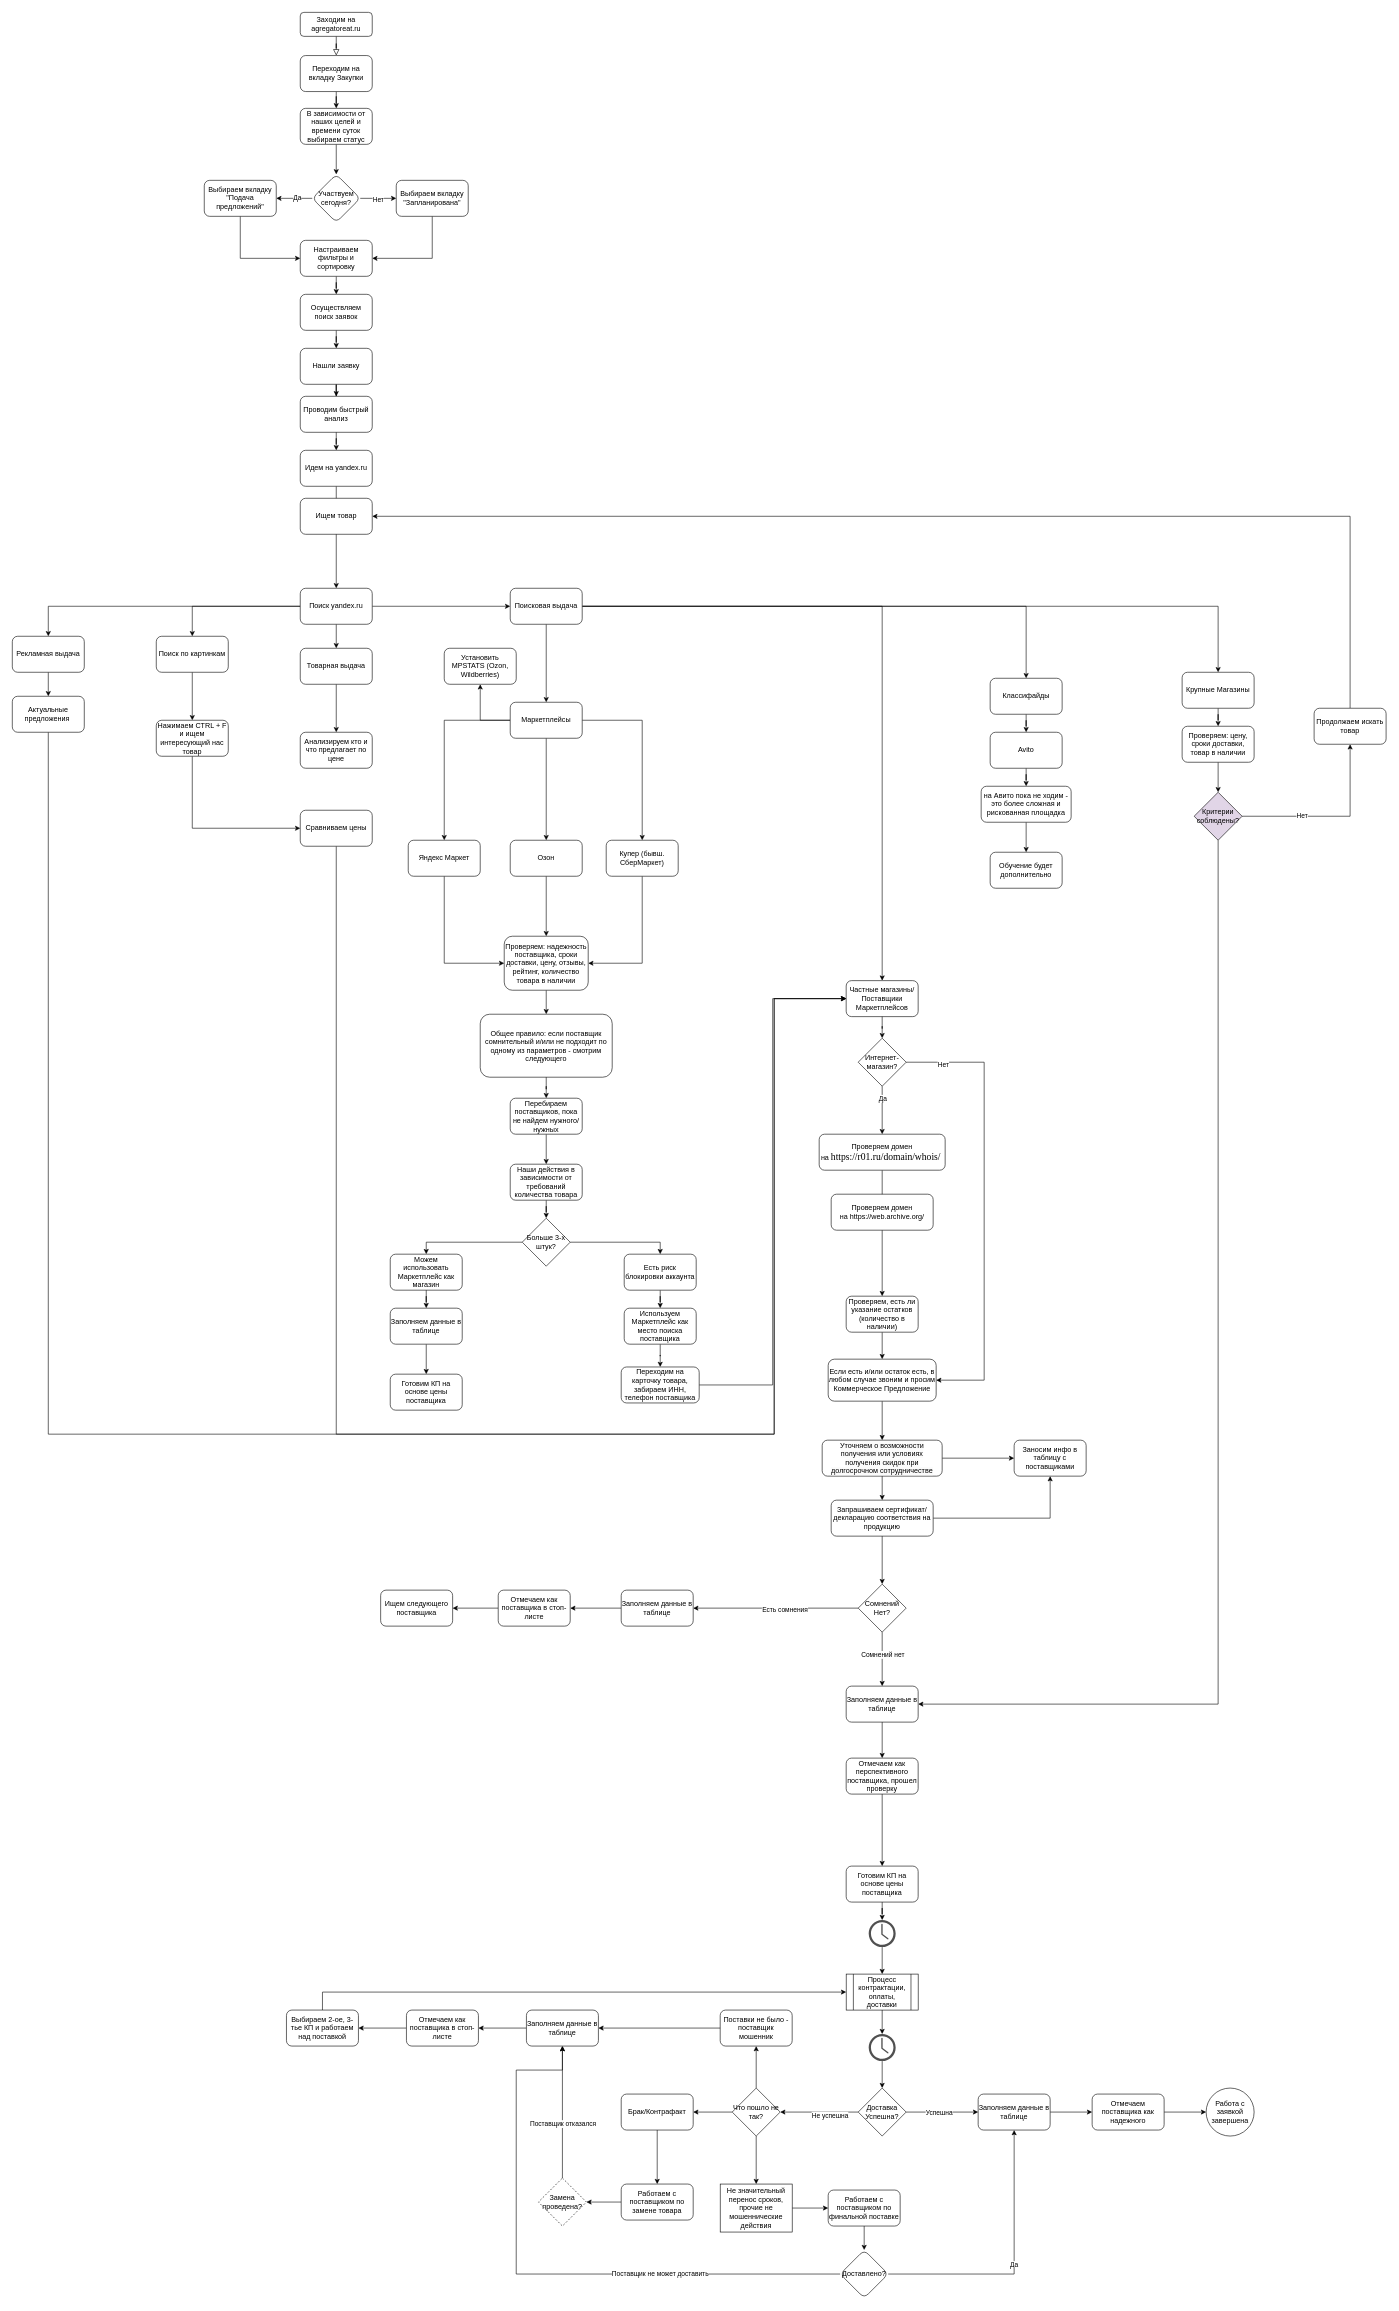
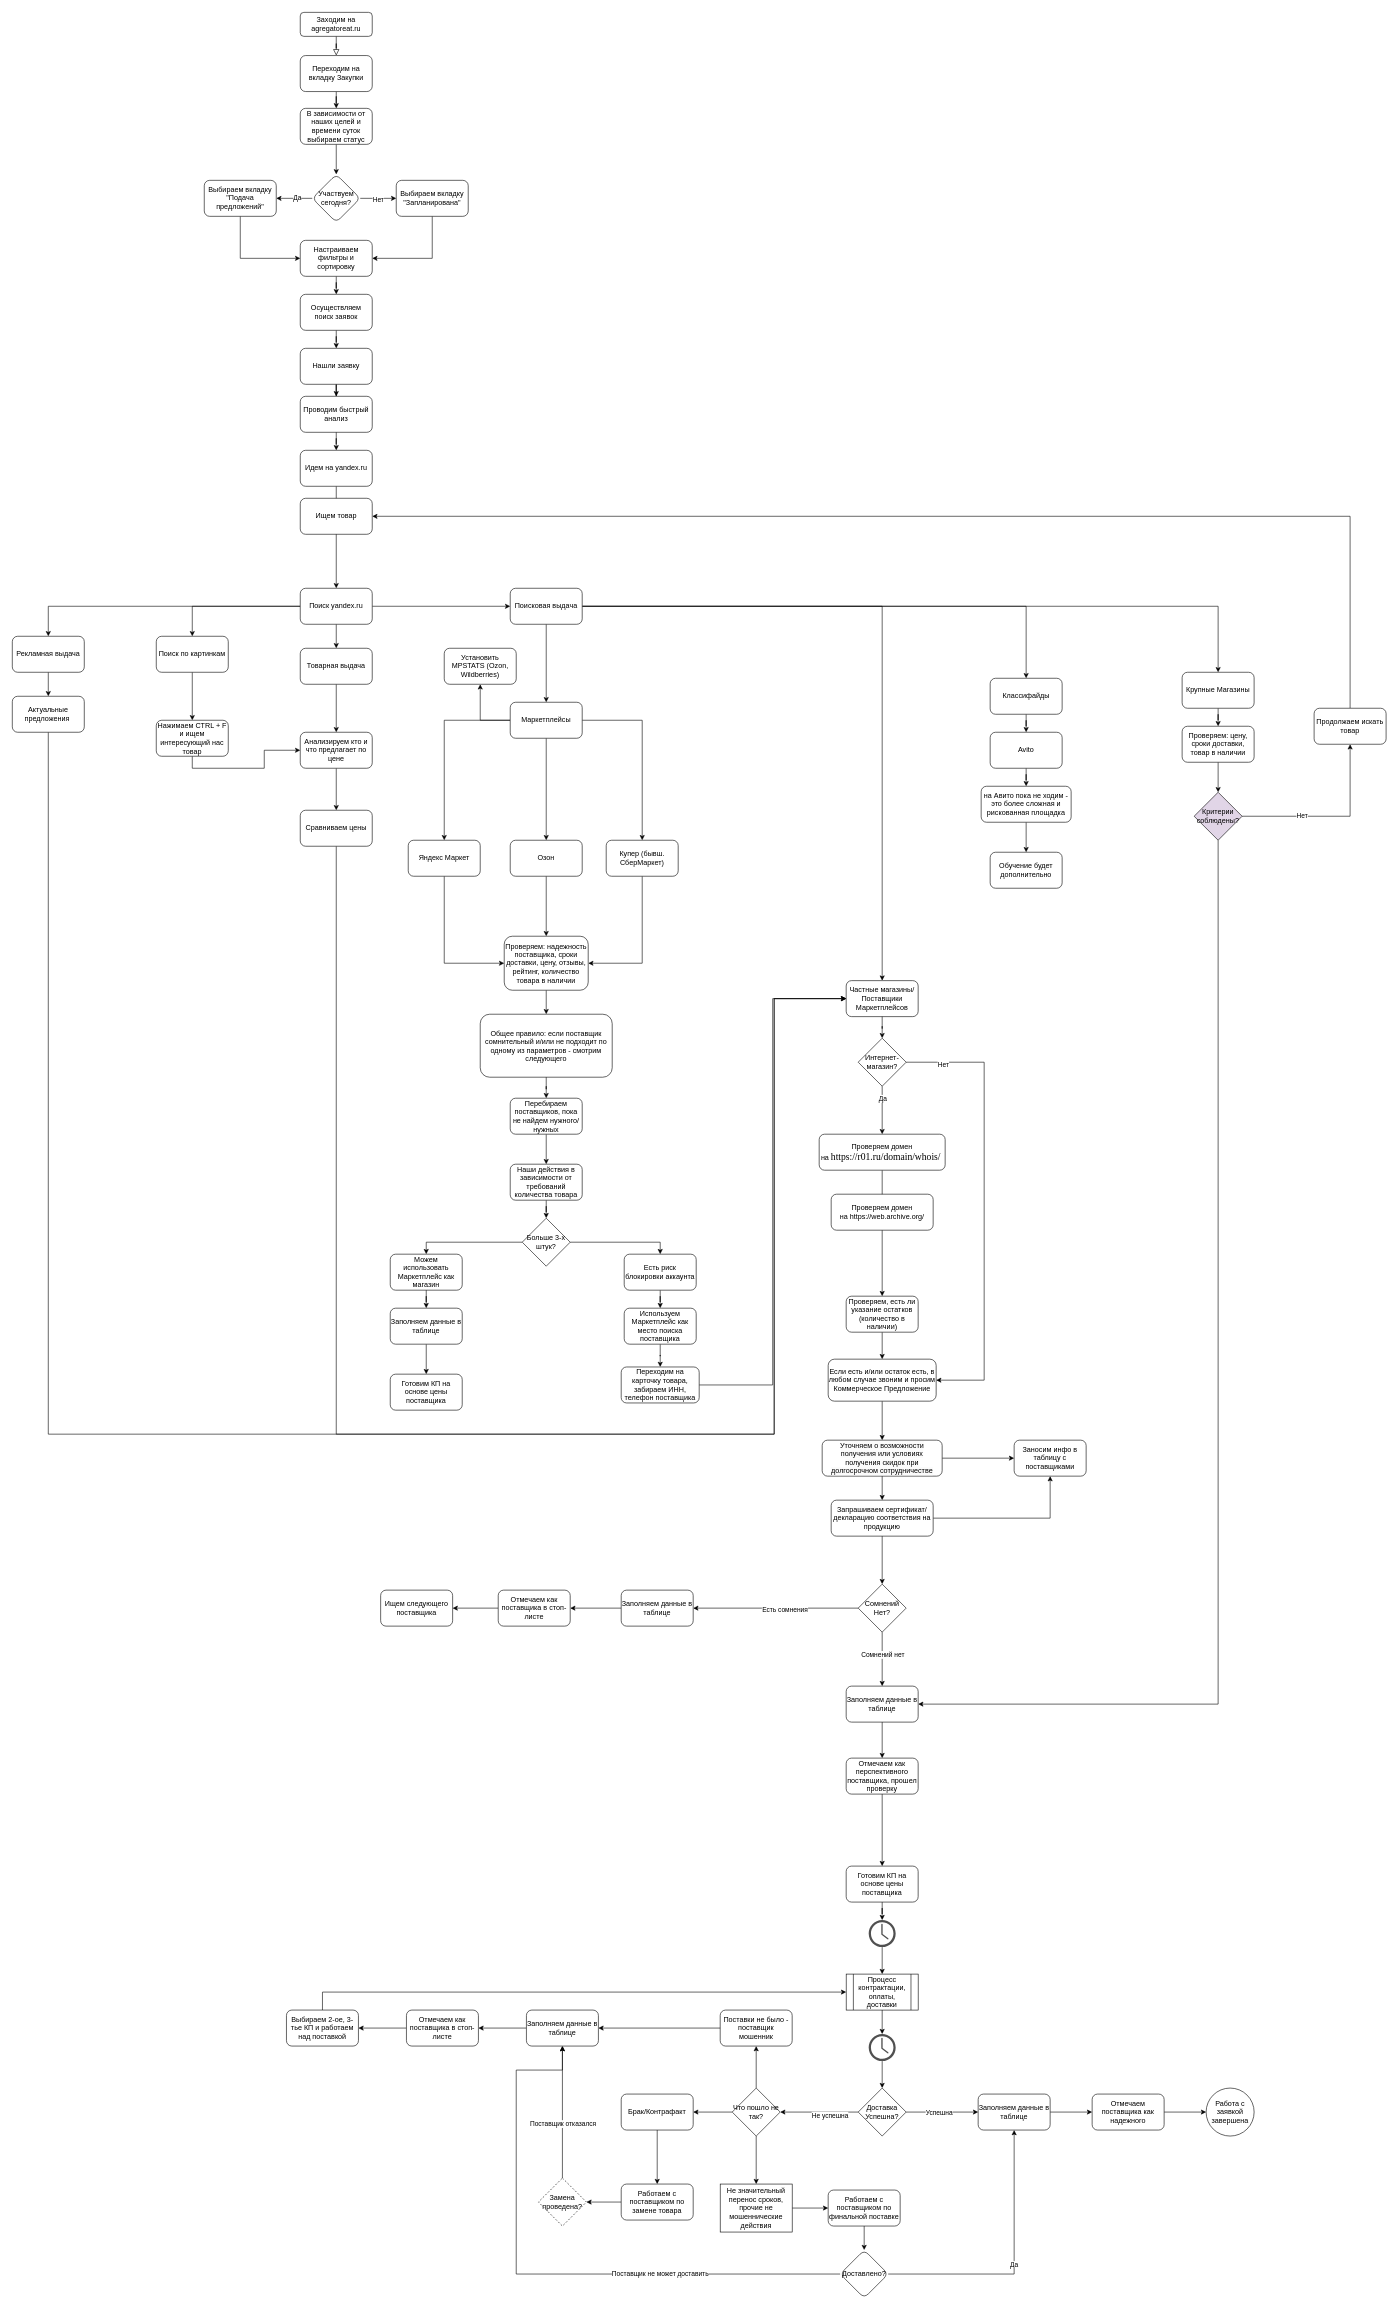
+ <mxCell id="50" style="edgeStyle=orthogonalEdgeStyle;rounded=0;orthogonalLoop=1;jettySize=auto;html=1;" edge="1" parent="1" source="51" target="53"><mxGeometry relative="1" as="geometry" /></mxCell>
- <mxCell id="117" style="edgeStyle=orthogonalEdgeStyle;rounded=0;orthogonalLoop=1;jettySize=auto;html=1;entryX=0;entryY=0.5;entryDx=0;entryDy=0;exitX=0.5;exitY=1;exitDx=0;exitDy=0;" edge="1" parent="1" source="118" target="53"><mxGeometry relative="1" as="geometry" /></mxCell>
+ <mxCell id="117" style="edgeStyle=orthogonalEdgeStyle;rounded=0;orthogonalLoop=1;jettySize=auto;html=1;exitX=0.5;exitY=1;exitDx=0;exitDy=0;" edge="1" parent="1" source="118" target="51"><mxGeometry relative="1" as="geometry" /></mxCell>
